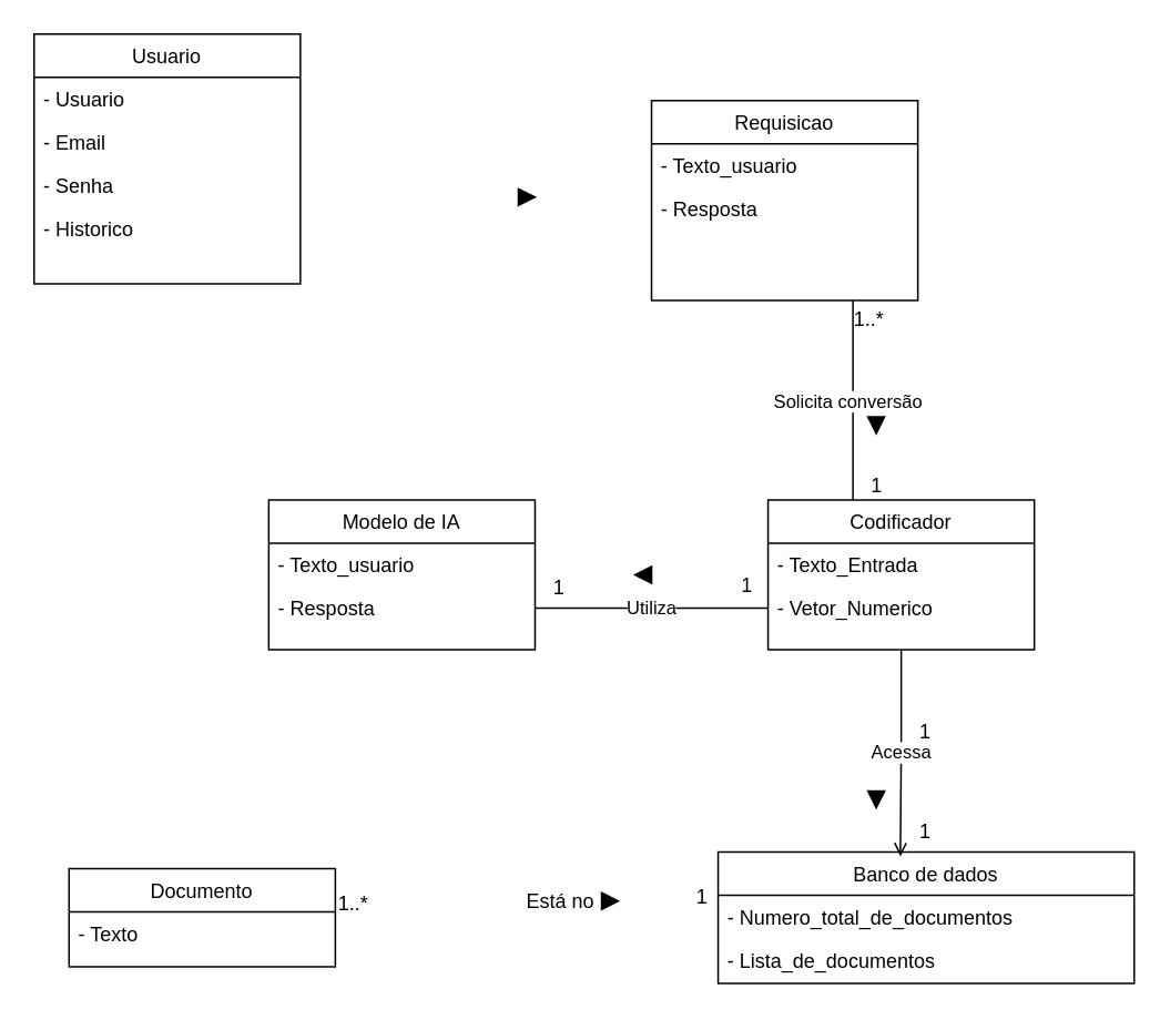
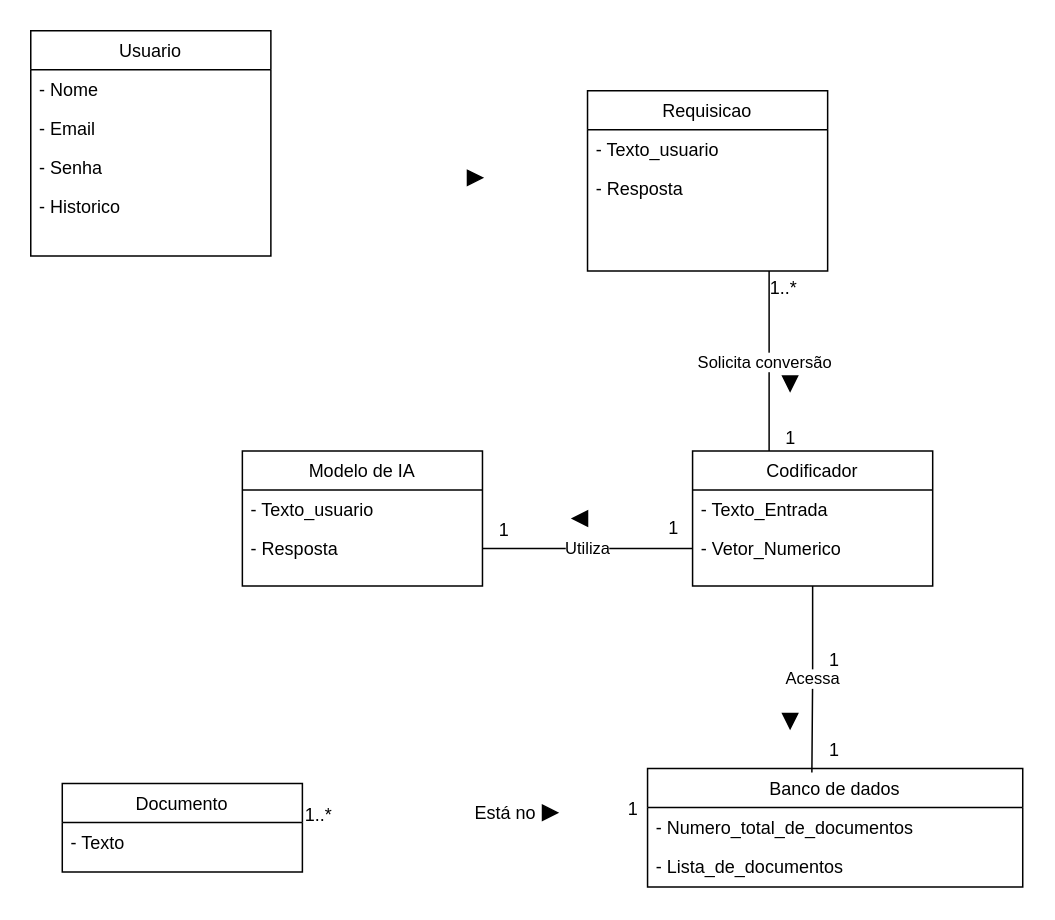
- <mxCell id="3" value="- Usuario" style="text;align=left;verticalAlign=top;spacingLeft=4;spacingRight=4;overflow=hidden;rotatable=0;points=[[0,0.5],[1,0.5]];portConstraint=eastwest;" parent="2" vertex="1"><mxGeometry y="26" width="160" height="26" as="geometry" /></mxCell>
+ <mxCell id="3" value="- Nome" style="text;align=left;verticalAlign=top;spacingLeft=4;spacingRight=4;overflow=hidden;rotatable=0;points=[[0,0.5],[1,0.5]];portConstraint=eastwest;" parent="2" vertex="1"><mxGeometry y="26" width="160" height="26" as="geometry" /></mxCell>
- <mxCell id="30" value="Acessa" style="edgeStyle=orthogonalEdgeStyle;rounded=0;orthogonalLoop=1;jettySize=auto;html=1;exitX=0.5;exitY=1;exitDx=0;exitDy=0;entryX=0.438;entryY=0.034;entryDx=0;entryDy=0;entryPerimeter=0;endArrow=open;endFill=0;" parent="1" source="23" target="13" edge="1"><mxGeometry relative="1" as="geometry" /></mxCell>
+ <mxCell id="30" value="Acessa" style="edgeStyle=orthogonalEdgeStyle;rounded=0;orthogonalLoop=1;jettySize=auto;html=1;exitX=0.5;exitY=1;exitDx=0;exitDy=0;entryX=0.438;entryY=0.034;entryDx=0;entryDy=0;entryPerimeter=0;endArrow=none;endFill=0;" parent="1" source="23" target="13" edge="1"><mxGeometry relative="1" as="geometry" /></mxCell>
